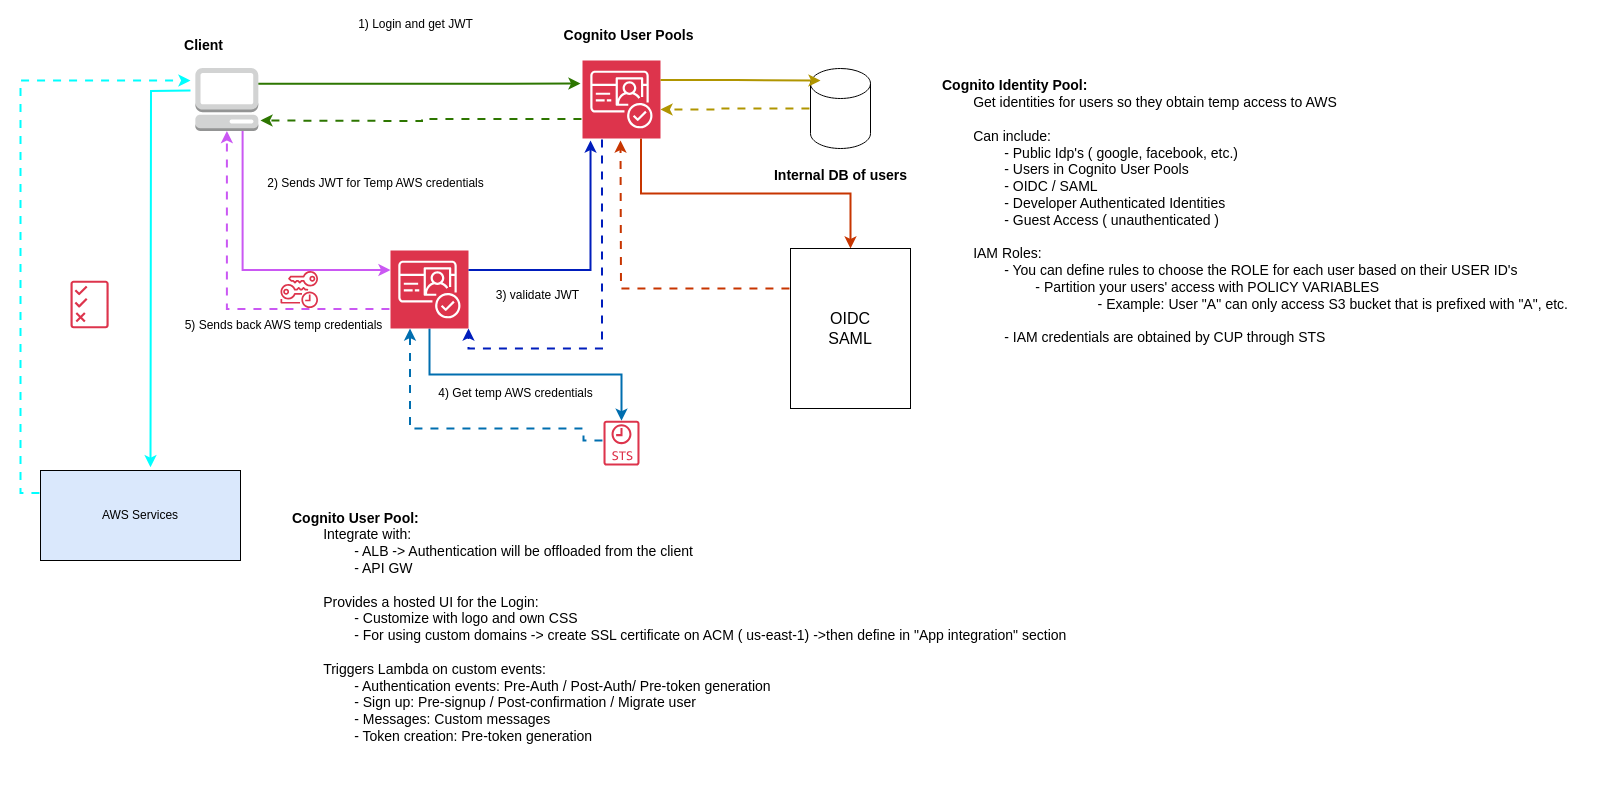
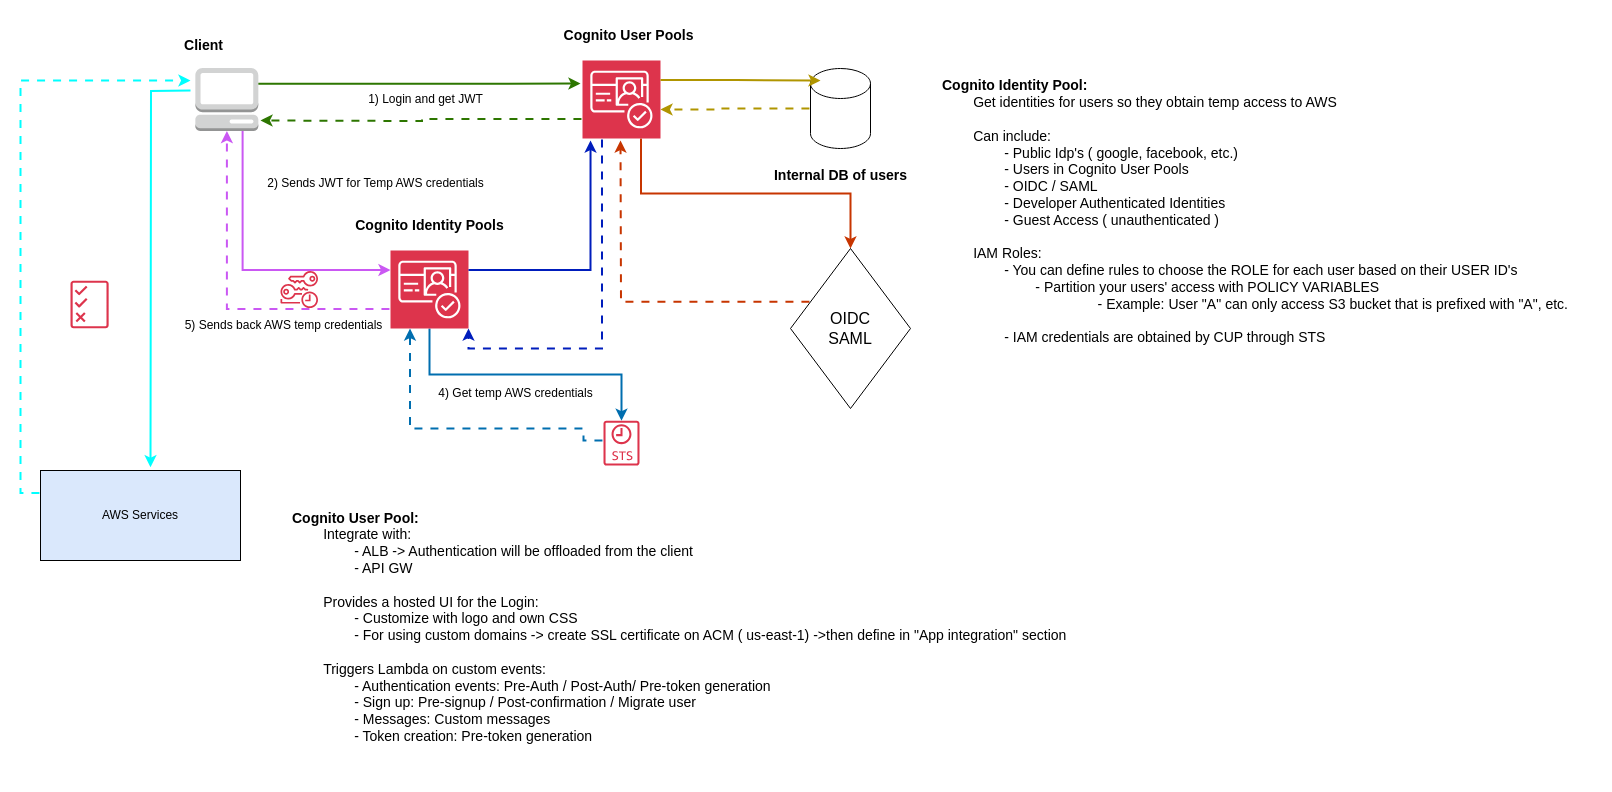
- <mxCell id="20" value="1) Login and get JWT" style="text;html=1;align=center;verticalAlign=middle;resizable=0;points=[];autosize=1;strokeColor=none;fillColor=none;" vertex="1" parent="1"><mxGeometry x="345" y="9" width="140" height="30" as="geometry" /></mxCell>
+ <mxCell id="20" value="1) Login and get JWT" style="text;html=1;align=center;verticalAlign=middle;resizable=0;points=[];autosize=1;strokeColor=none;fillColor=none;" vertex="1" parent="1"><mxGeometry x="355" y="84" width="140" height="30" as="geometry" /></mxCell>
+ <mxCell id="15" value="&lt;font style=&quot;font-size: 14px;&quot;&gt;&lt;b&gt;Cognito Identity Pools&lt;/b&gt;&lt;/font&gt;" style="text;html=1;align=center;verticalAlign=middle;resizable=0;points=[];autosize=1;strokeColor=none;fillColor=none;" vertex="1" parent="1"><mxGeometry x="344" y="210" width="170" height="30" as="geometry" /></mxCell>
- <mxCell id="27" value="3) validate JWT" style="text;html=1;align=center;verticalAlign=middle;resizable=0;points=[];autosize=1;strokeColor=none;fillColor=none;" vertex="1" parent="1"><mxGeometry x="482" y="280" width="110" height="30" as="geometry" /></mxCell>
- <mxCell id="23" value="&lt;font style=&quot;font-size: 16px;&quot;&gt;OIDC&lt;br&gt;SAML&lt;/font&gt;" style="whiteSpace=wrap;html=1;" vertex="1" parent="1"><mxGeometry x="790" y="248" width="120" height="160" as="geometry" /></mxCell>
+ <mxCell id="23" value="&lt;font style=&quot;font-size: 16px;&quot;&gt;OIDC&lt;br&gt;SAML&lt;/font&gt;" style="rhombus;whiteSpace=wrap;html=1;" vertex="1" parent="1"><mxGeometry x="790" y="248" width="120" height="160" as="geometry" /></mxCell>
